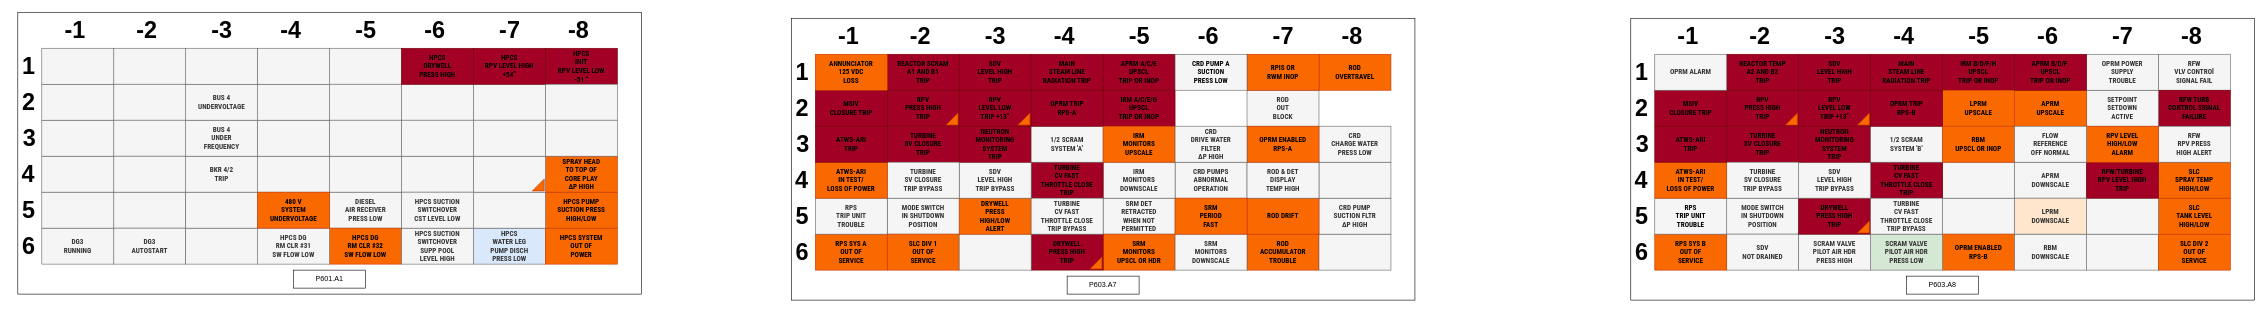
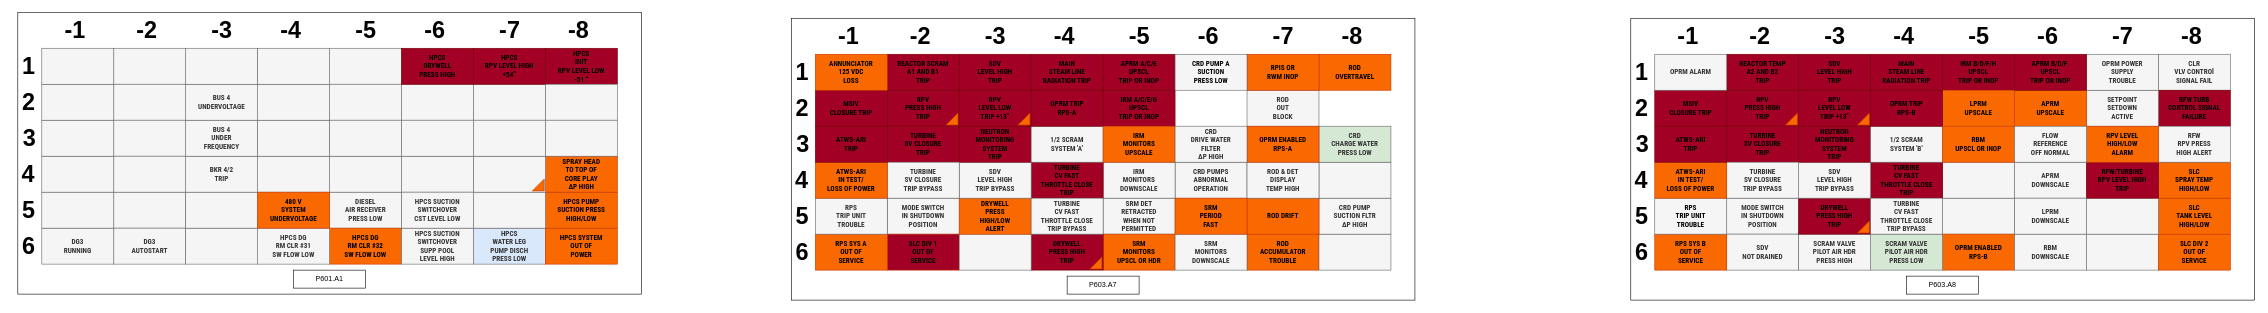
- <mxCell id="66" value="RFW&lt;div&gt;VLV CONTROl&lt;/div&gt;&lt;div&gt;SIGNAL FAIL&lt;/div&gt;" style="rounded=0;whiteSpace=wrap;html=1;fillColor=#f5f5f5;fontColor=#333333;strokeColor=#666666;labelBackgroundColor=none;fontSize=12;fontFamily=Roboto Condensed;fontStyle=1" parent="1" vertex="1"><mxGeometry x="3598" y="90" width="120" height="60" as="geometry" /></mxCell>
+ <mxCell id="66" value="CLR&lt;div&gt;VLV CONTROl&lt;/div&gt;&lt;div&gt;SIGNAL FAIL&lt;/div&gt;" style="rounded=0;whiteSpace=wrap;html=1;fillColor=#f5f5f5;fontColor=#333333;strokeColor=#666666;labelBackgroundColor=none;fontSize=12;fontFamily=Roboto Condensed;fontStyle=1" parent="1" vertex="1"><mxGeometry x="3598" y="90" width="120" height="60" as="geometry" /></mxCell>
- <mxCell id="28" value="CRD&lt;div&gt;CHARGE WATER&lt;/div&gt;&lt;div&gt;PRESS LOW&lt;/div&gt;" style="rounded=0;whiteSpace=wrap;html=1;fillColor=#f5f5f5;fontColor=#333333;strokeColor=#666666;labelBackgroundColor=none;fontSize=12;fontFamily=Roboto Condensed;fontStyle=1" parent="1" vertex="1"><mxGeometry x="2198" y="210" width="120" height="60" as="geometry" /></mxCell>
+ <mxCell id="28" value="CRD&lt;div&gt;CHARGE WATER&lt;/div&gt;&lt;div&gt;PRESS LOW&lt;/div&gt;" style="rounded=0;whiteSpace=wrap;html=1;fillColor=#d5e8d4;fontColor=#333333;strokeColor=#666666;labelBackgroundColor=none;fontSize=12;fontFamily=Roboto Condensed;fontStyle=1;" parent="1" vertex="1"><mxGeometry x="2198" y="210" width="120" height="60" as="geometry" /></mxCell>
- <mxCell id="125" value="LPRM&lt;div&gt;DOWNSCALE&lt;/div&gt;" style="rounded=0;whiteSpace=wrap;html=1;fillColor=#ffe6cc;fontColor=#333333;strokeColor=#666666;labelBackgroundColor=none;fontSize=12;fontFamily=Roboto Condensed;fontStyle=1;" parent="1" vertex="1"><mxGeometry x="3358" y="330" width="120" height="60" as="geometry" /></mxCell>
+ <mxCell id="125" value="LPRM&lt;div&gt;DOWNSCALE&lt;/div&gt;" style="rounded=0;whiteSpace=wrap;html=1;fillColor=#f5f5f5;fontColor=#333333;strokeColor=#666666;labelBackgroundColor=none;fontSize=12;fontFamily=Roboto Condensed;fontStyle=1" parent="1" vertex="1"><mxGeometry x="3358" y="330" width="120" height="60" as="geometry" /></mxCell>
- <mxCell id="39" value="SLC DIV 1&lt;div&gt;OUT OF&lt;/div&gt;&lt;div&gt;SERVICE&lt;/div&gt;" style="rounded=0;whiteSpace=wrap;html=1;fillColor=#fa6800;fontColor=#000000;strokeColor=#C73500;labelBackgroundColor=none;fontSize=12;fontFamily=Roboto Condensed;fontStyle=1" parent="1" vertex="1"><mxGeometry x="1478" y="390" width="120" height="60" as="geometry" /></mxCell>
+ <mxCell id="39" value="SLC DIV 1&lt;div&gt;OUT OF&lt;/div&gt;&lt;div&gt;SERVICE&lt;/div&gt;" style="rounded=0;whiteSpace=wrap;html=1;fillColor=#a20025;fontColor=#000000;strokeColor=#C73500;labelBackgroundColor=none;fontSize=12;fontFamily=Roboto Condensed;fontStyle=1;" parent="1" vertex="1"><mxGeometry x="1478" y="390" width="120" height="60" as="geometry" /></mxCell>
